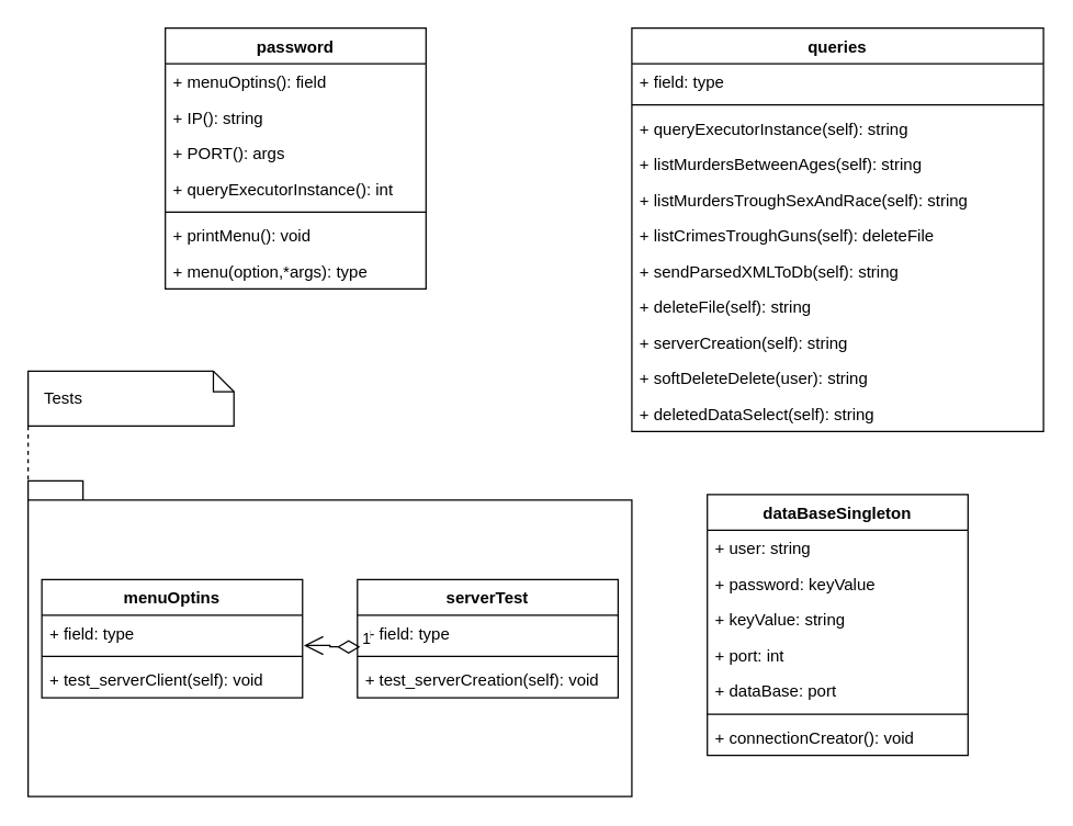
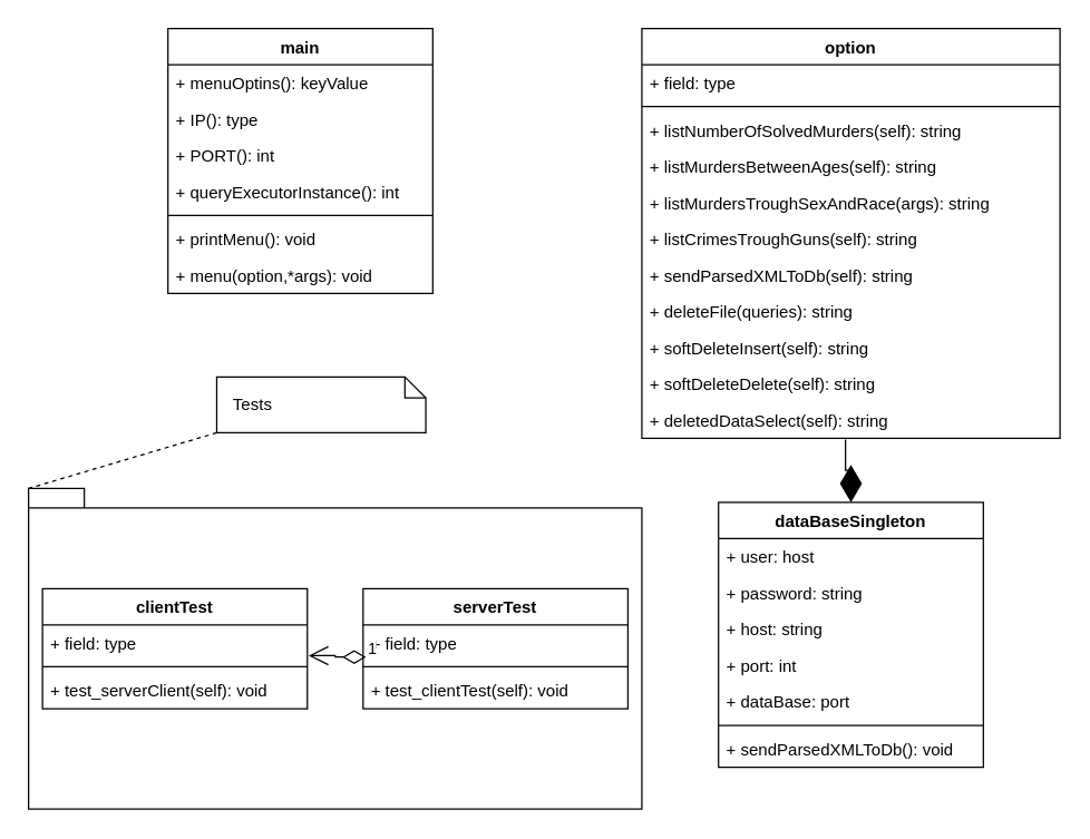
- <mxCell id="3" value="password" style="swimlane;fontStyle=1;align=center;verticalAlign=top;childLayout=stackLayout;horizontal=1;startSize=26;horizontalStack=0;resizeParent=1;resizeParentMax=0;resizeLast=0;collapsible=1;marginBottom=0;" parent="1" vertex="1"><mxGeometry x="120" y="20" width="190" height="190" as="geometry" /></mxCell>
+ <mxCell id="3" value="main" style="swimlane;fontStyle=1;align=center;verticalAlign=top;childLayout=stackLayout;horizontal=1;startSize=26;horizontalStack=0;resizeParent=1;resizeParentMax=0;resizeLast=0;collapsible=1;marginBottom=0;" parent="1" vertex="1"><mxGeometry x="120" y="20" width="190" height="190" as="geometry" /></mxCell>
- <mxCell id="11" value="queries" style="swimlane;fontStyle=1;align=center;verticalAlign=top;childLayout=stackLayout;horizontal=1;startSize=26;horizontalStack=0;resizeParent=1;resizeParentMax=0;resizeLast=0;collapsible=1;marginBottom=0;" parent="1" vertex="1"><mxGeometry x="460" y="20" width="300" height="294" as="geometry" /></mxCell>
+ <mxCell id="11" value="option" style="swimlane;fontStyle=1;align=center;verticalAlign=top;childLayout=stackLayout;horizontal=1;startSize=26;horizontalStack=0;resizeParent=1;resizeParentMax=0;resizeLast=0;collapsible=1;marginBottom=0;" parent="1" vertex="1"><mxGeometry x="460" y="20" width="300" height="294" as="geometry" /></mxCell>
- <mxCell id="4" value="+ menuOptins(): field" style="text;strokeColor=none;fillColor=none;align=left;verticalAlign=top;spacingLeft=4;spacingRight=4;overflow=hidden;rotatable=0;points=[[0,0.5],[1,0.5]];portConstraint=eastwest;" parent="3" vertex="1"><mxGeometry y="26" width="190" height="26" as="geometry" /></mxCell>
+ <mxCell id="4" value="+ menuOptins(): keyValue" style="text;strokeColor=none;fillColor=none;align=left;verticalAlign=top;spacingLeft=4;spacingRight=4;overflow=hidden;rotatable=0;points=[[0,0.5],[1,0.5]];portConstraint=eastwest;" parent="3" vertex="1"><mxGeometry y="26" width="190" height="26" as="geometry" /></mxCell>
- <mxCell id="5" value="+ IP(): string" style="text;strokeColor=none;fillColor=none;align=left;verticalAlign=top;spacingLeft=4;spacingRight=4;overflow=hidden;rotatable=0;points=[[0,0.5],[1,0.5]];portConstraint=eastwest;" parent="3" vertex="1"><mxGeometry y="52" width="190" height="26" as="geometry" /></mxCell>
+ <mxCell id="5" value="+ IP(): type" style="text;strokeColor=none;fillColor=none;align=left;verticalAlign=top;spacingLeft=4;spacingRight=4;overflow=hidden;rotatable=0;points=[[0,0.5],[1,0.5]];portConstraint=eastwest;" parent="3" vertex="1"><mxGeometry y="52" width="190" height="26" as="geometry" /></mxCell>
- <mxCell id="14" value="+ queryExecutorInstance(self): string" style="text;strokeColor=none;fillColor=none;align=left;verticalAlign=top;spacingLeft=4;spacingRight=4;overflow=hidden;rotatable=0;points=[[0,0.5],[1,0.5]];portConstraint=eastwest;" parent="11" vertex="1"><mxGeometry y="60" width="300" height="26" as="geometry" /></mxCell>
+ <mxCell id="14" value="+ listNumberOfSolvedMurders(self): string" style="text;strokeColor=none;fillColor=none;align=left;verticalAlign=top;spacingLeft=4;spacingRight=4;overflow=hidden;rotatable=0;points=[[0,0.5],[1,0.5]];portConstraint=eastwest;" parent="11" vertex="1"><mxGeometry y="60" width="300" height="26" as="geometry" /></mxCell>
- <mxCell id="6" value="+ PORT(): args" style="text;strokeColor=none;fillColor=none;align=left;verticalAlign=top;spacingLeft=4;spacingRight=4;overflow=hidden;rotatable=0;points=[[0,0.5],[1,0.5]];portConstraint=eastwest;" parent="3" vertex="1"><mxGeometry y="78" width="190" height="26" as="geometry" /></mxCell>
+ <mxCell id="6" value="+ PORT(): int" style="text;strokeColor=none;fillColor=none;align=left;verticalAlign=top;spacingLeft=4;spacingRight=4;overflow=hidden;rotatable=0;points=[[0,0.5],[1,0.5]];portConstraint=eastwest;" parent="3" vertex="1"><mxGeometry y="78" width="190" height="26" as="geometry" /></mxCell>
- <mxCell id="16" value="+ listMurdersTroughSexAndRace(self): string" style="text;strokeColor=none;fillColor=none;align=left;verticalAlign=top;spacingLeft=4;spacingRight=4;overflow=hidden;rotatable=0;points=[[0,0.5],[1,0.5]];portConstraint=eastwest;" parent="11" vertex="1"><mxGeometry y="112" width="300" height="26" as="geometry" /></mxCell>
+ <mxCell id="16" value="+ listMurdersTroughSexAndRace(args): string" style="text;strokeColor=none;fillColor=none;align=left;verticalAlign=top;spacingLeft=4;spacingRight=4;overflow=hidden;rotatable=0;points=[[0,0.5],[1,0.5]];portConstraint=eastwest;" parent="11" vertex="1"><mxGeometry y="112" width="300" height="26" as="geometry" /></mxCell>
- <mxCell id="17" value="+ listCrimesTroughGuns(self): deleteFile" style="text;strokeColor=none;fillColor=none;align=left;verticalAlign=top;spacingLeft=4;spacingRight=4;overflow=hidden;rotatable=0;points=[[0,0.5],[1,0.5]];portConstraint=eastwest;" parent="11" vertex="1"><mxGeometry y="138" width="300" height="26" as="geometry" /></mxCell>
+ <mxCell id="17" value="+ listCrimesTroughGuns(self): string" style="text;strokeColor=none;fillColor=none;align=left;verticalAlign=top;spacingLeft=4;spacingRight=4;overflow=hidden;rotatable=0;points=[[0,0.5],[1,0.5]];portConstraint=eastwest;" parent="11" vertex="1"><mxGeometry y="138" width="300" height="26" as="geometry" /></mxCell>
- <mxCell id="10" value="+ menu(option,*args): type" style="text;strokeColor=none;fillColor=none;align=left;verticalAlign=top;spacingLeft=4;spacingRight=4;overflow=hidden;rotatable=0;points=[[0,0.5],[1,0.5]];portConstraint=eastwest;" parent="3" vertex="1"><mxGeometry y="164" width="190" height="26" as="geometry" /></mxCell>
+ <mxCell id="10" value="+ menu(option,*args): void" style="text;strokeColor=none;fillColor=none;align=left;verticalAlign=top;spacingLeft=4;spacingRight=4;overflow=hidden;rotatable=0;points=[[0,0.5],[1,0.5]];portConstraint=eastwest;" parent="3" vertex="1"><mxGeometry y="164" width="190" height="26" as="geometry" /></mxCell>
- <mxCell id="19" value="+ deleteFile(self): string" style="text;strokeColor=none;fillColor=none;align=left;verticalAlign=top;spacingLeft=4;spacingRight=4;overflow=hidden;rotatable=0;points=[[0,0.5],[1,0.5]];portConstraint=eastwest;" parent="11" vertex="1"><mxGeometry y="190" width="300" height="26" as="geometry" /></mxCell>
+ <mxCell id="19" value="+ deleteFile(queries): string" style="text;strokeColor=none;fillColor=none;align=left;verticalAlign=top;spacingLeft=4;spacingRight=4;overflow=hidden;rotatable=0;points=[[0,0.5],[1,0.5]];portConstraint=eastwest;" parent="11" vertex="1"><mxGeometry y="190" width="300" height="26" as="geometry" /></mxCell>
- <mxCell id="20" value="+ serverCreation(self): string" style="text;strokeColor=none;fillColor=none;align=left;verticalAlign=top;spacingLeft=4;spacingRight=4;overflow=hidden;rotatable=0;points=[[0,0.5],[1,0.5]];portConstraint=eastwest;" vertex="1" parent="11"><mxGeometry y="216" width="300" height="26" as="geometry" /></mxCell>
+ <mxCell id="20" value="+ softDeleteInsert(self): string" style="text;strokeColor=none;fillColor=none;align=left;verticalAlign=top;spacingLeft=4;spacingRight=4;overflow=hidden;rotatable=0;points=[[0,0.5],[1,0.5]];portConstraint=eastwest;" vertex="1" parent="11"><mxGeometry y="216" width="300" height="26" as="geometry" /></mxCell>
- <mxCell id="21" value="+ softDeleteDelete(user): string" style="text;strokeColor=none;fillColor=none;align=left;verticalAlign=top;spacingLeft=4;spacingRight=4;overflow=hidden;rotatable=0;points=[[0,0.5],[1,0.5]];portConstraint=eastwest;" vertex="1" parent="11"><mxGeometry y="242" width="300" height="26" as="geometry" /></mxCell>
+ <mxCell id="21" value="+ softDeleteDelete(self): string" style="text;strokeColor=none;fillColor=none;align=left;verticalAlign=top;spacingLeft=4;spacingRight=4;overflow=hidden;rotatable=0;points=[[0,0.5],[1,0.5]];portConstraint=eastwest;" vertex="1" parent="11"><mxGeometry y="242" width="300" height="26" as="geometry" /></mxCell>
- <mxCell id="27" value="Tests" style="shape=note;size=15;align=left;spacingLeft=10;html=1;whiteSpace=wrap;" parent="1" vertex="1"><mxGeometry x="20" y="270" width="150" height="40" as="geometry" /></mxCell>
+ <mxCell id="27" value="Tests" style="shape=note;size=15;align=left;spacingLeft=10;html=1;whiteSpace=wrap;" parent="1" vertex="1"><mxGeometry x="155" y="270" width="150" height="40" as="geometry" /></mxCell>
+ <mxCell id="42" value="" style="endArrow=diamondThin;endFill=1;endSize=24;html=1;rounded=0;edgeStyle=orthogonalEdgeStyle;entryX=0.5;entryY=0;entryDx=0;entryDy=0;exitX=0.487;exitY=1.038;exitDx=0;exitDy=0;exitPerimeter=0;" edge="1" parent="1" source="22" target="34"><mxGeometry width="160" relative="1" as="geometry"><mxPoint x="510" y="210" as="sourcePoint" /><mxPoint x="670" y="210" as="targetPoint" /></mxGeometry></mxCell>
- <mxCell id="35" value="+ user: string" style="text;strokeColor=none;fillColor=none;align=left;verticalAlign=top;spacingLeft=4;spacingRight=4;overflow=hidden;rotatable=0;points=[[0,0.5],[1,0.5]];portConstraint=eastwest;" parent="34" vertex="1"><mxGeometry y="26" width="190" height="26" as="geometry" /></mxCell>
+ <mxCell id="35" value="+ user: host" style="text;strokeColor=none;fillColor=none;align=left;verticalAlign=top;spacingLeft=4;spacingRight=4;overflow=hidden;rotatable=0;points=[[0,0.5],[1,0.5]];portConstraint=eastwest;" parent="34" vertex="1"><mxGeometry y="26" width="190" height="26" as="geometry" /></mxCell>
- <mxCell id="36" value="+ password: keyValue" style="text;strokeColor=none;fillColor=none;align=left;verticalAlign=top;spacingLeft=4;spacingRight=4;overflow=hidden;rotatable=0;points=[[0,0.5],[1,0.5]];portConstraint=eastwest;" parent="34" vertex="1"><mxGeometry y="52" width="190" height="26" as="geometry" /></mxCell>
+ <mxCell id="36" value="+ password: string" style="text;strokeColor=none;fillColor=none;align=left;verticalAlign=top;spacingLeft=4;spacingRight=4;overflow=hidden;rotatable=0;points=[[0,0.5],[1,0.5]];portConstraint=eastwest;" parent="34" vertex="1"><mxGeometry y="52" width="190" height="26" as="geometry" /></mxCell>
- <mxCell id="23" value="menuOptins" style="swimlane;fontStyle=1;align=center;verticalAlign=top;childLayout=stackLayout;horizontal=1;startSize=26;horizontalStack=0;resizeParent=1;resizeParentMax=0;resizeLast=0;collapsible=1;marginBottom=0;" parent="1" vertex="1"><mxGeometry x="30" y="422" width="190" height="86" as="geometry" /></mxCell>
+ <mxCell id="23" value="clientTest" style="swimlane;fontStyle=1;align=center;verticalAlign=top;childLayout=stackLayout;horizontal=1;startSize=26;horizontalStack=0;resizeParent=1;resizeParentMax=0;resizeLast=0;collapsible=1;marginBottom=0;" parent="1" vertex="1"><mxGeometry x="30" y="422" width="190" height="86" as="geometry" /></mxCell>
- <mxCell id="37" value="+ keyValue: string" style="text;strokeColor=none;fillColor=none;align=left;verticalAlign=top;spacingLeft=4;spacingRight=4;overflow=hidden;rotatable=0;points=[[0,0.5],[1,0.5]];portConstraint=eastwest;" parent="34" vertex="1"><mxGeometry y="78" width="190" height="26" as="geometry" /></mxCell>
+ <mxCell id="37" value="+ host: string" style="text;strokeColor=none;fillColor=none;align=left;verticalAlign=top;spacingLeft=4;spacingRight=4;overflow=hidden;rotatable=0;points=[[0,0.5],[1,0.5]];portConstraint=eastwest;" parent="34" vertex="1"><mxGeometry y="78" width="190" height="26" as="geometry" /></mxCell>
- <mxCell id="32" value="+ test_serverCreation(self): void" style="text;strokeColor=none;fillColor=none;align=left;verticalAlign=top;spacingLeft=4;spacingRight=4;overflow=hidden;rotatable=0;points=[[0,0.5],[1,0.5]];portConstraint=eastwest;" parent="29" vertex="1"><mxGeometry y="60" width="190" height="26" as="geometry" /></mxCell>
+ <mxCell id="32" value="+ test_clientTest(self): void" style="text;strokeColor=none;fillColor=none;align=left;verticalAlign=top;spacingLeft=4;spacingRight=4;overflow=hidden;rotatable=0;points=[[0,0.5],[1,0.5]];portConstraint=eastwest;" parent="29" vertex="1"><mxGeometry y="60" width="190" height="26" as="geometry" /></mxCell>
- <mxCell id="41" value="+ connectionCreator(): void" style="text;strokeColor=none;fillColor=none;align=left;verticalAlign=top;spacingLeft=4;spacingRight=4;overflow=hidden;rotatable=0;points=[[0,0.5],[1,0.5]];portConstraint=eastwest;" parent="34" vertex="1"><mxGeometry y="164" width="190" height="26" as="geometry" /></mxCell>
+ <mxCell id="41" value="+ sendParsedXMLToDb(): void" style="text;strokeColor=none;fillColor=none;align=left;verticalAlign=top;spacingLeft=4;spacingRight=4;overflow=hidden;rotatable=0;points=[[0,0.5],[1,0.5]];portConstraint=eastwest;" parent="34" vertex="1"><mxGeometry y="164" width="190" height="26" as="geometry" /></mxCell>
